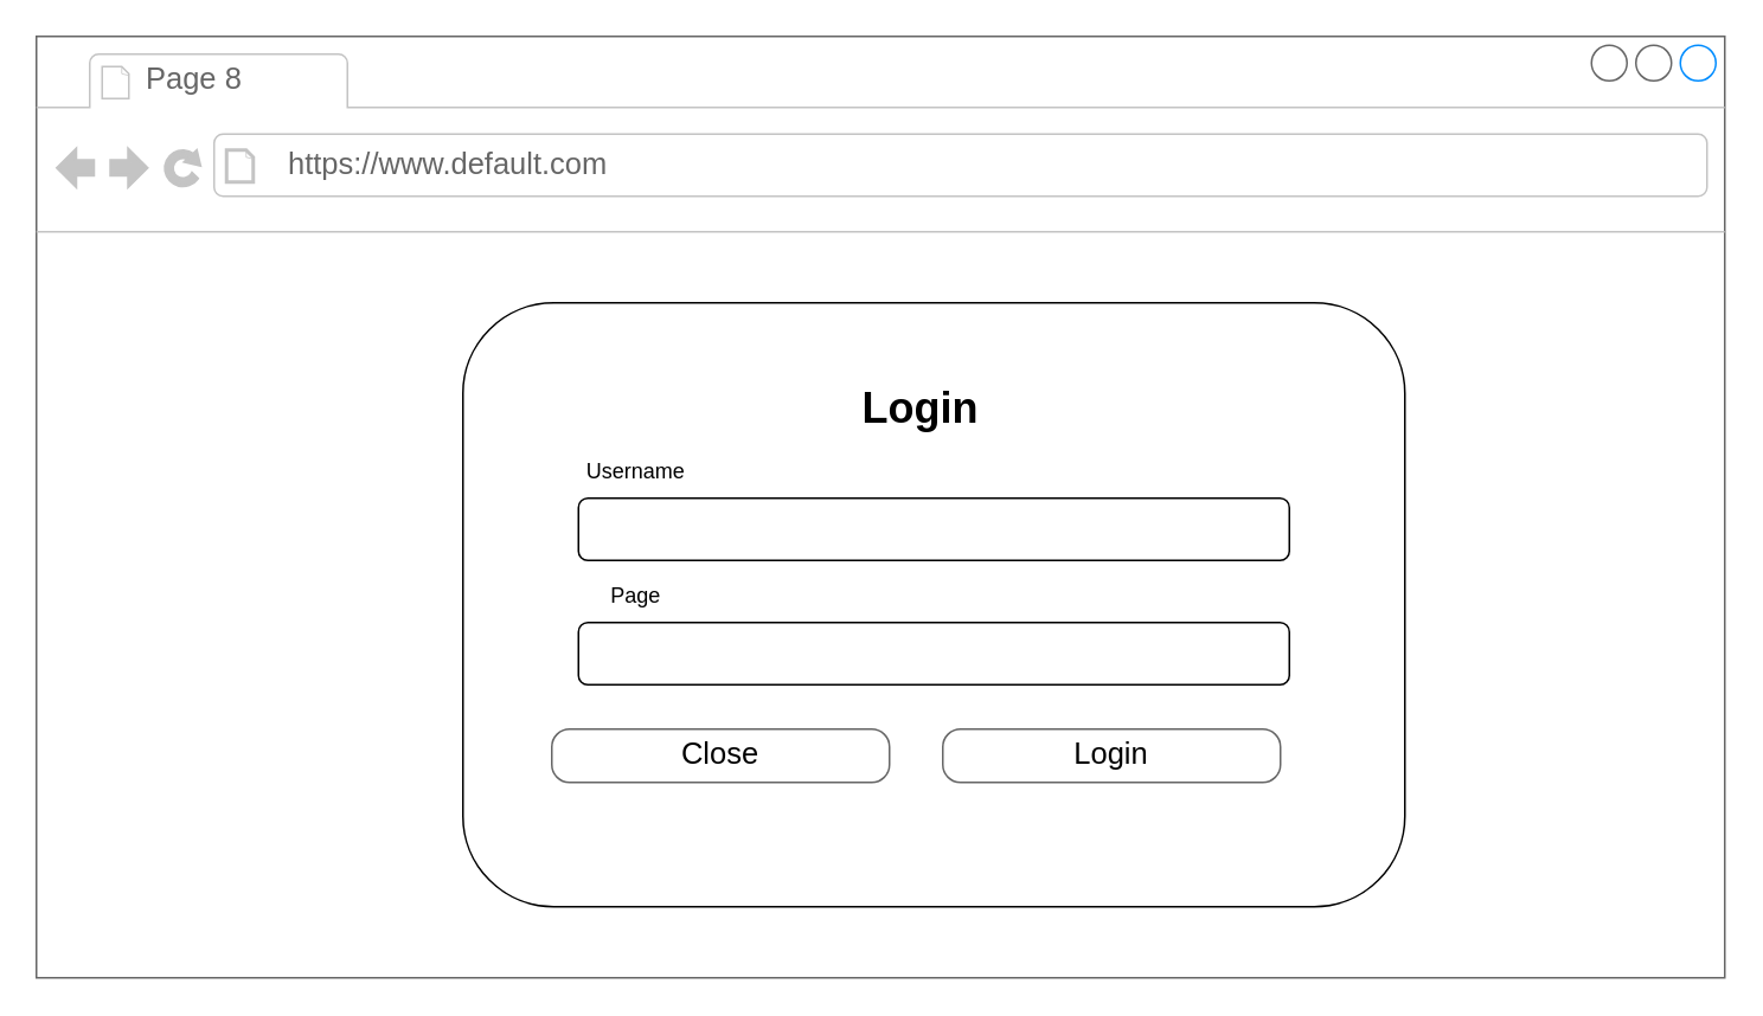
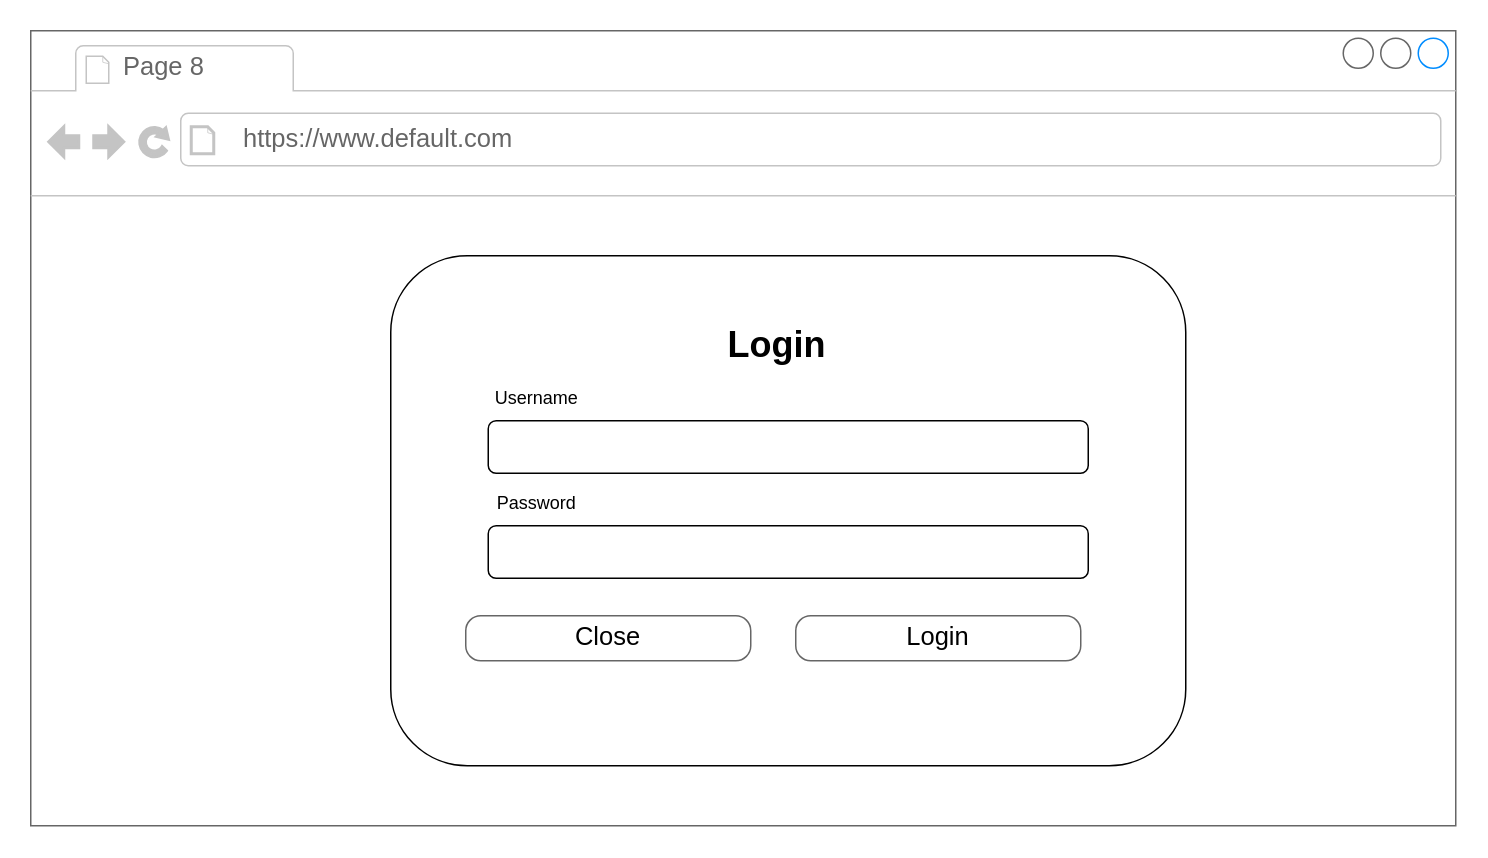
- <mxCell id="12" value="Page" style="text;html=1;strokeColor=none;fillColor=none;align=center;verticalAlign=middle;whiteSpace=wrap;rounded=0;" vertex="1" parent="2"><mxGeometry x="260" y="300" width="155" height="30" as="geometry" /></mxCell>
+ <mxCell id="12" value="Password" style="text;html=1;strokeColor=none;fillColor=none;align=center;verticalAlign=middle;whiteSpace=wrap;rounded=0;" vertex="1" parent="2"><mxGeometry x="260" y="300" width="155" height="30" as="geometry" /></mxCell>
